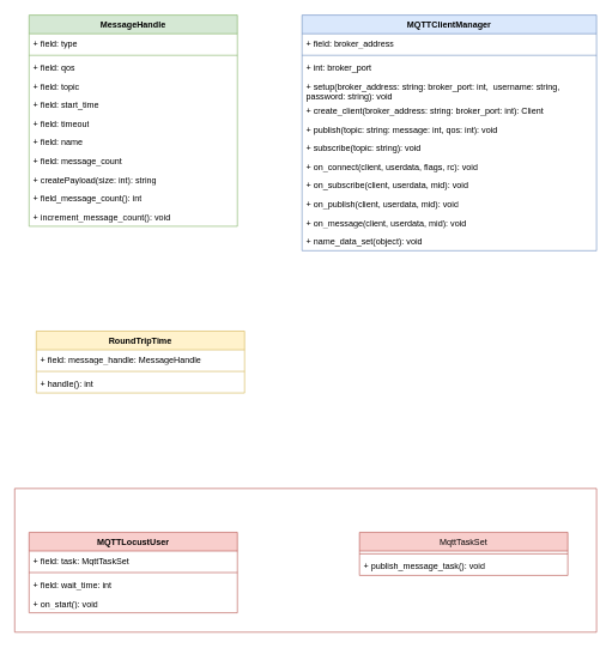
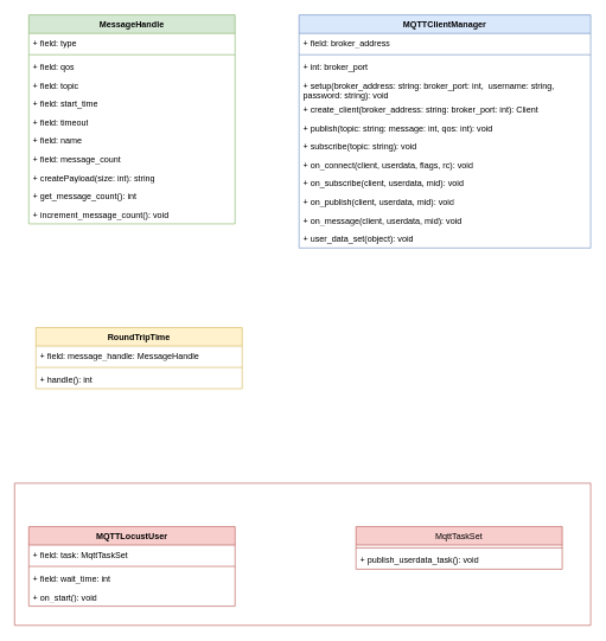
- <mxCell id="12" value="+ field_message_count(): int" style="text;strokeColor=none;fillColor=none;align=left;verticalAlign=top;spacingLeft=4;spacingRight=4;overflow=hidden;rotatable=0;points=[[0,0.5],[1,0.5]];portConstraint=eastwest;whiteSpace=wrap;html=1;" parent="2" vertex="1"><mxGeometry y="242" width="290" height="26" as="geometry" /></mxCell>
+ <mxCell id="12" value="+ get_message_count(): int" style="text;strokeColor=none;fillColor=none;align=left;verticalAlign=top;spacingLeft=4;spacingRight=4;overflow=hidden;rotatable=0;points=[[0,0.5],[1,0.5]];portConstraint=eastwest;whiteSpace=wrap;html=1;" parent="2" vertex="1"><mxGeometry y="242" width="290" height="26" as="geometry" /></mxCell>
- <mxCell id="26" value="+ name_data_set(object): void" style="text;strokeColor=none;fillColor=none;align=left;verticalAlign=top;spacingLeft=4;spacingRight=4;overflow=hidden;rotatable=0;points=[[0,0.5],[1,0.5]];portConstraint=eastwest;whiteSpace=wrap;html=1;" vertex="1" parent="14"><mxGeometry y="302" width="410" height="26" as="geometry" /></mxCell>
+ <mxCell id="26" value="+ user_data_set(object): void" style="text;strokeColor=none;fillColor=none;align=left;verticalAlign=top;spacingLeft=4;spacingRight=4;overflow=hidden;rotatable=0;points=[[0,0.5],[1,0.5]];portConstraint=eastwest;whiteSpace=wrap;html=1;" vertex="1" parent="14"><mxGeometry y="302" width="410" height="26" as="geometry" /></mxCell>
- <mxCell id="38" value="+ publish_message_task(): void" style="text;strokeColor=none;fillColor=none;align=left;verticalAlign=top;spacingLeft=4;spacingRight=4;overflow=hidden;rotatable=0;points=[[0,0.5],[1,0.5]];portConstraint=eastwest;whiteSpace=wrap;html=1;" vertex="1" parent="36"><mxGeometry y="34" width="290" height="26" as="geometry" /></mxCell>
+ <mxCell id="38" value="+ publish_userdata_task(): void" style="text;strokeColor=none;fillColor=none;align=left;verticalAlign=top;spacingLeft=4;spacingRight=4;overflow=hidden;rotatable=0;points=[[0,0.5],[1,0.5]];portConstraint=eastwest;whiteSpace=wrap;html=1;" vertex="1" parent="36"><mxGeometry y="34" width="290" height="26" as="geometry" /></mxCell>
